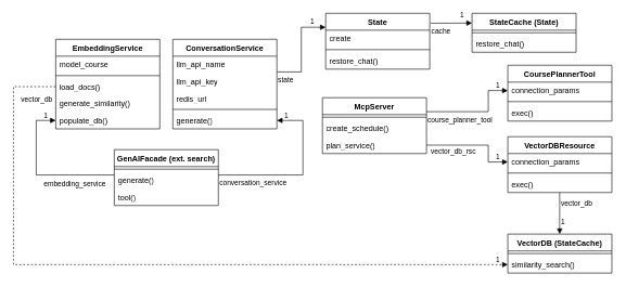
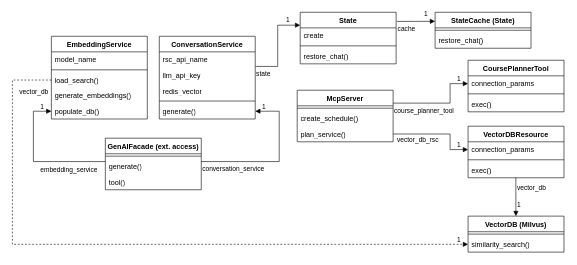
- <mxCell id="9" value="model_course" style="text;strokeColor=none;fillColor=none;align=left;verticalAlign=top;spacingLeft=4;spacingRight=4;overflow=hidden;rotatable=0;points=[[0,0.5],[1,0.5]];portConstraint=eastwest;whiteSpace=wrap;html=1;" vertex="1" parent="8"><mxGeometry y="26" width="160" height="26" as="geometry" /></mxCell>
+ <mxCell id="9" value="model_name" style="text;strokeColor=none;fillColor=none;align=left;verticalAlign=top;spacingLeft=4;spacingRight=4;overflow=hidden;rotatable=0;points=[[0,0.5],[1,0.5]];portConstraint=eastwest;whiteSpace=wrap;html=1;" vertex="1" parent="8"><mxGeometry y="26" width="160" height="26" as="geometry" /></mxCell>
- <mxCell id="3" value="llm_api_name" style="text;strokeColor=none;fillColor=none;align=left;verticalAlign=top;spacingLeft=4;spacingRight=4;overflow=hidden;rotatable=0;points=[[0,0.5],[1,0.5]];portConstraint=eastwest;whiteSpace=wrap;html=1;" vertex="1" parent="2"><mxGeometry y="26" width="160" height="26" as="geometry" /></mxCell>
+ <mxCell id="3" value="rsc_api_name" style="text;strokeColor=none;fillColor=none;align=left;verticalAlign=top;spacingLeft=4;spacingRight=4;overflow=hidden;rotatable=0;points=[[0,0.5],[1,0.5]];portConstraint=eastwest;whiteSpace=wrap;html=1;" vertex="1" parent="2"><mxGeometry y="26" width="160" height="26" as="geometry" /></mxCell>
- <mxCell id="11" value="load_docs()" style="text;strokeColor=none;fillColor=none;align=left;verticalAlign=top;spacingLeft=4;spacingRight=4;overflow=hidden;rotatable=0;points=[[0,0.5],[1,0.5]];portConstraint=eastwest;whiteSpace=wrap;html=1;" vertex="1" parent="8"><mxGeometry y="60" width="160" height="26" as="geometry" /></mxCell>
+ <mxCell id="11" value="load_search()" style="text;strokeColor=none;fillColor=none;align=left;verticalAlign=top;spacingLeft=4;spacingRight=4;overflow=hidden;rotatable=0;points=[[0,0.5],[1,0.5]];portConstraint=eastwest;whiteSpace=wrap;html=1;" vertex="1" parent="8"><mxGeometry y="60" width="160" height="26" as="geometry" /></mxCell>
- <mxCell id="5" value="redis_url" style="text;strokeColor=none;fillColor=none;align=left;verticalAlign=top;spacingLeft=4;spacingRight=4;overflow=hidden;rotatable=0;points=[[0,0.5],[1,0.5]];portConstraint=eastwest;whiteSpace=wrap;html=1;" vertex="1" parent="2"><mxGeometry y="78" width="160" height="26" as="geometry" /></mxCell>
+ <mxCell id="5" value="redis_vector" style="text;strokeColor=none;fillColor=none;align=left;verticalAlign=top;spacingLeft=4;spacingRight=4;overflow=hidden;rotatable=0;points=[[0,0.5],[1,0.5]];portConstraint=eastwest;whiteSpace=wrap;html=1;" vertex="1" parent="2"><mxGeometry y="78" width="160" height="26" as="geometry" /></mxCell>
- <mxCell id="12" value="generate_similarity()" style="text;strokeColor=none;fillColor=none;align=left;verticalAlign=top;spacingLeft=4;spacingRight=4;overflow=hidden;rotatable=0;points=[[0,0.5],[1,0.5]];portConstraint=eastwest;whiteSpace=wrap;html=1;" vertex="1" parent="8"><mxGeometry y="86" width="160" height="26" as="geometry" /></mxCell>
+ <mxCell id="12" value="generate_embeddings()" style="text;strokeColor=none;fillColor=none;align=left;verticalAlign=top;spacingLeft=4;spacingRight=4;overflow=hidden;rotatable=0;points=[[0,0.5],[1,0.5]];portConstraint=eastwest;whiteSpace=wrap;html=1;" vertex="1" parent="8"><mxGeometry y="86" width="160" height="26" as="geometry" /></mxCell>
- <mxCell id="26" value="GenAIFacade (ext. search)" style="swimlane;fontStyle=1;align=center;verticalAlign=top;childLayout=stackLayout;horizontal=1;startSize=26;horizontalStack=0;resizeParent=1;resizeParentMax=0;resizeLast=0;collapsible=1;marginBottom=0;whiteSpace=wrap;html=1;" vertex="1" parent="1"><mxGeometry x="175" y="230" width="160" height="86" as="geometry" /></mxCell>
+ <mxCell id="26" value="GenAIFacade (ext. access)" style="swimlane;fontStyle=1;align=center;verticalAlign=top;childLayout=stackLayout;horizontal=1;startSize=26;horizontalStack=0;resizeParent=1;resizeParentMax=0;resizeLast=0;collapsible=1;marginBottom=0;whiteSpace=wrap;html=1;" vertex="1" parent="1"><mxGeometry x="175" y="230" width="160" height="86" as="geometry" /></mxCell>
- <mxCell id="14" value="VectorDB (StateCache)" style="swimlane;fontStyle=1;align=center;verticalAlign=top;childLayout=stackLayout;horizontal=1;startSize=26;horizontalStack=0;resizeParent=1;resizeParentMax=0;resizeLast=0;collapsible=1;marginBottom=0;whiteSpace=wrap;html=1;" vertex="1" parent="1"><mxGeometry x="780" y="360" width="160" height="60" as="geometry" /></mxCell>
+ <mxCell id="14" value="VectorDB (Milvus)" style="swimlane;fontStyle=1;align=center;verticalAlign=top;childLayout=stackLayout;horizontal=1;startSize=26;horizontalStack=0;resizeParent=1;resizeParentMax=0;resizeLast=0;collapsible=1;marginBottom=0;whiteSpace=wrap;html=1;" vertex="1" parent="1"><mxGeometry x="780" y="360" width="160" height="60" as="geometry" /></mxCell>
